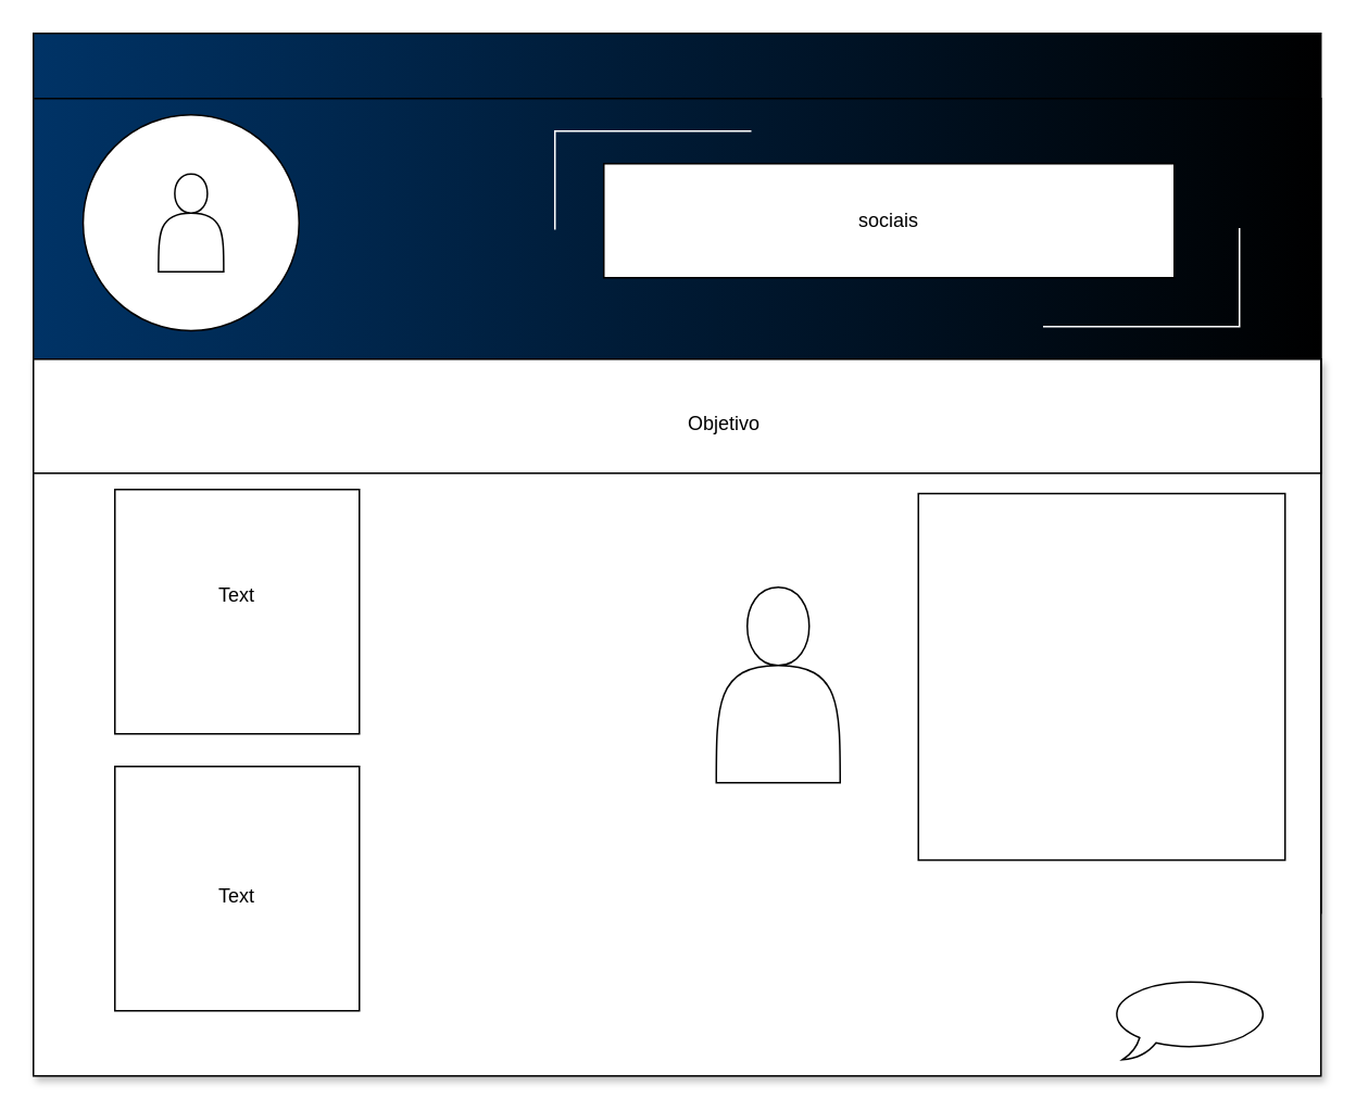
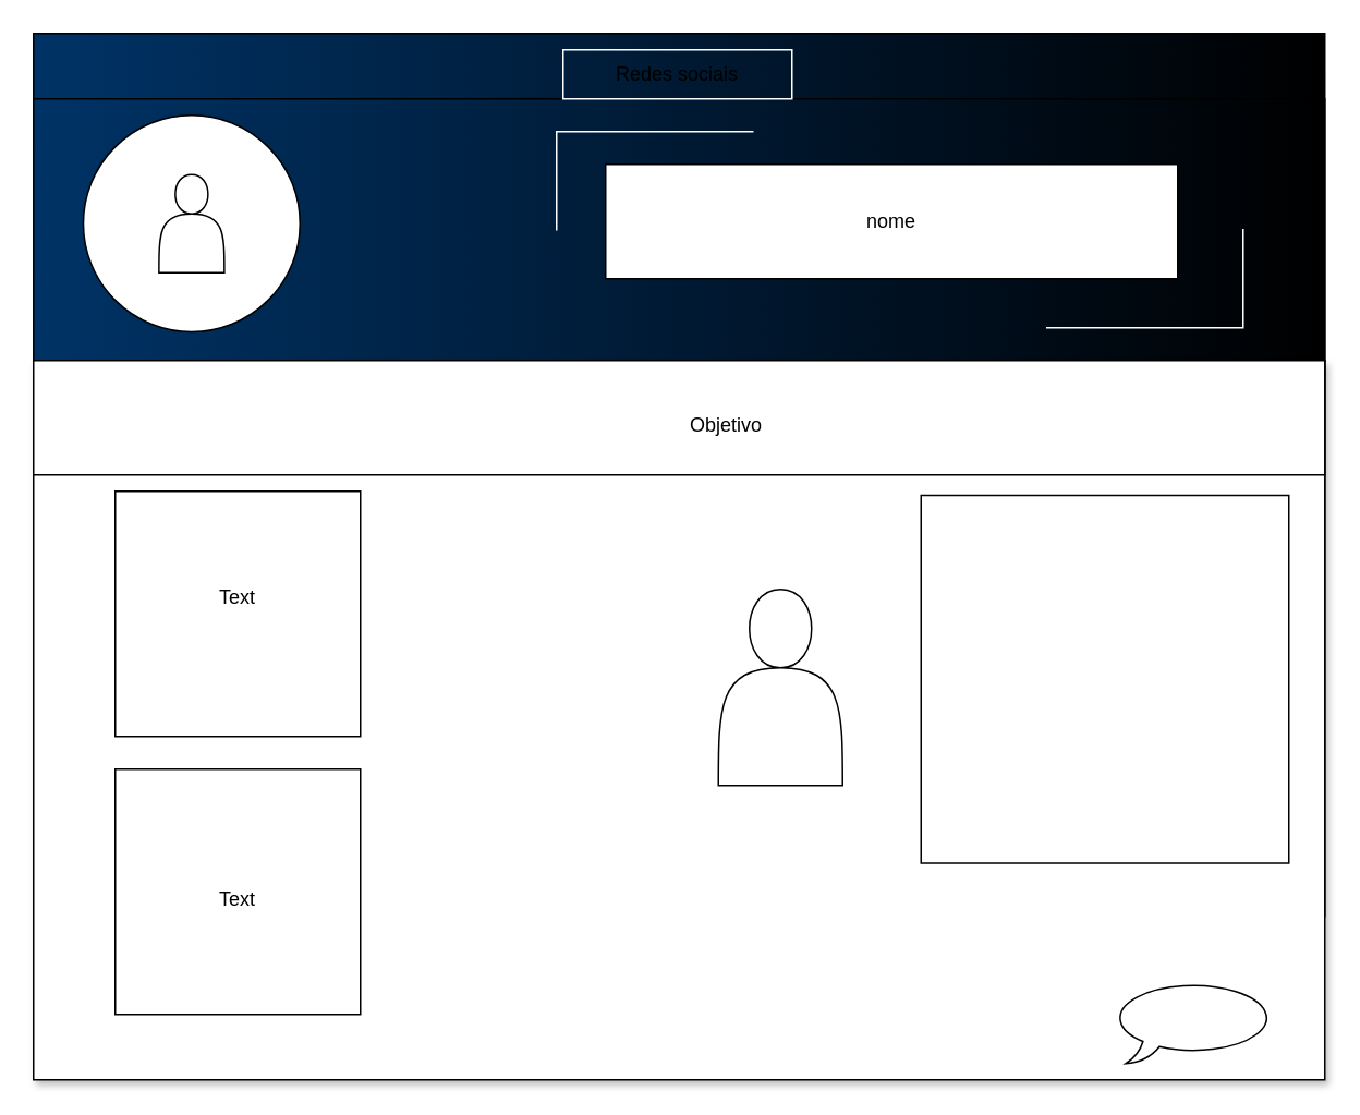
+ <mxCell id="9" value="Redes sociais" style="text;html=1;align=center;verticalAlign=middle;whiteSpace=wrap;rounded=0;strokeColor=#FFFFFF;" parent="1" vertex="1"><mxGeometry x="344" y="30" width="140" height="30" as="geometry" /></mxCell>
- <mxCell id="8" value="sociais" style="text;html=1;align=center;verticalAlign=middle;whiteSpace=wrap;rounded=0;" parent="1" vertex="1"><mxGeometry x="515" y="120" width="60" height="30" as="geometry" /></mxCell>
+ <mxCell id="8" value="nome" style="text;html=1;align=center;verticalAlign=middle;whiteSpace=wrap;rounded=0;" parent="1" vertex="1"><mxGeometry x="515" y="120" width="60" height="30" as="geometry" /></mxCell>
